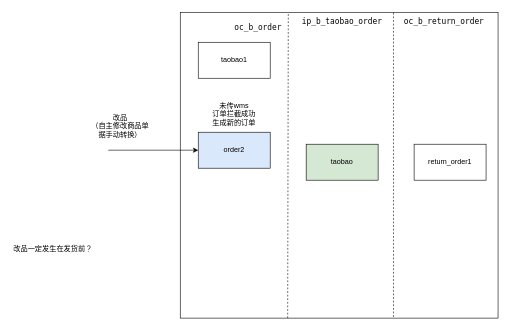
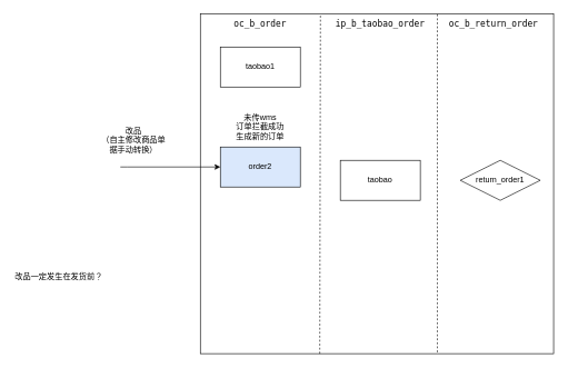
- <mxCell id="9" value="&lt;div style=&quot;background-color:#ffffff;color:#080808&quot;&gt;&lt;pre style=&quot;font-family:'JetBrains Mono',monospace;font-size:9.8pt;&quot;&gt;oc_b_order&lt;/pre&gt;&lt;/div&gt;" style="text;html=1;align=center;verticalAlign=middle;whiteSpace=wrap;rounded=0;" vertex="1" parent="1"><mxGeometry x="400" y="30" width="60" height="30" as="geometry" /></mxCell>
+ <mxCell id="9" value="&lt;div style=&quot;background-color:#ffffff;color:#080808&quot;&gt;&lt;pre style=&quot;font-family:'JetBrains Mono',monospace;font-size:9.8pt;&quot;&gt;oc_b_order&lt;/pre&gt;&lt;/div&gt;" style="text;html=1;align=center;verticalAlign=middle;whiteSpace=wrap;rounded=0;" vertex="1" parent="1"><mxGeometry x="360" y="20" width="60" height="30" as="geometry" /></mxCell>
- <mxCell id="10" value="taobao" style="rounded=0;whiteSpace=wrap;html=1;fillColor=#d5e8d4;" vertex="1" parent="1"><mxGeometry x="510" y="240" width="120" height="60" as="geometry" /></mxCell>
+ <mxCell id="10" value="taobao" style="rounded=0;whiteSpace=wrap;html=1;" vertex="1" parent="1"><mxGeometry x="510" y="240" width="120" height="60" as="geometry" /></mxCell>
- <mxCell id="11" value="return_order1" style="rounded=0;whiteSpace=wrap;html=1;" vertex="1" parent="1"><mxGeometry x="690" y="240" width="120" height="60" as="geometry" /></mxCell>
+ <mxCell id="11" value="return_order1" style="rhombus;whiteSpace=wrap;html=1;" vertex="1" parent="1"><mxGeometry x="690" y="240" width="120" height="60" as="geometry" /></mxCell>
